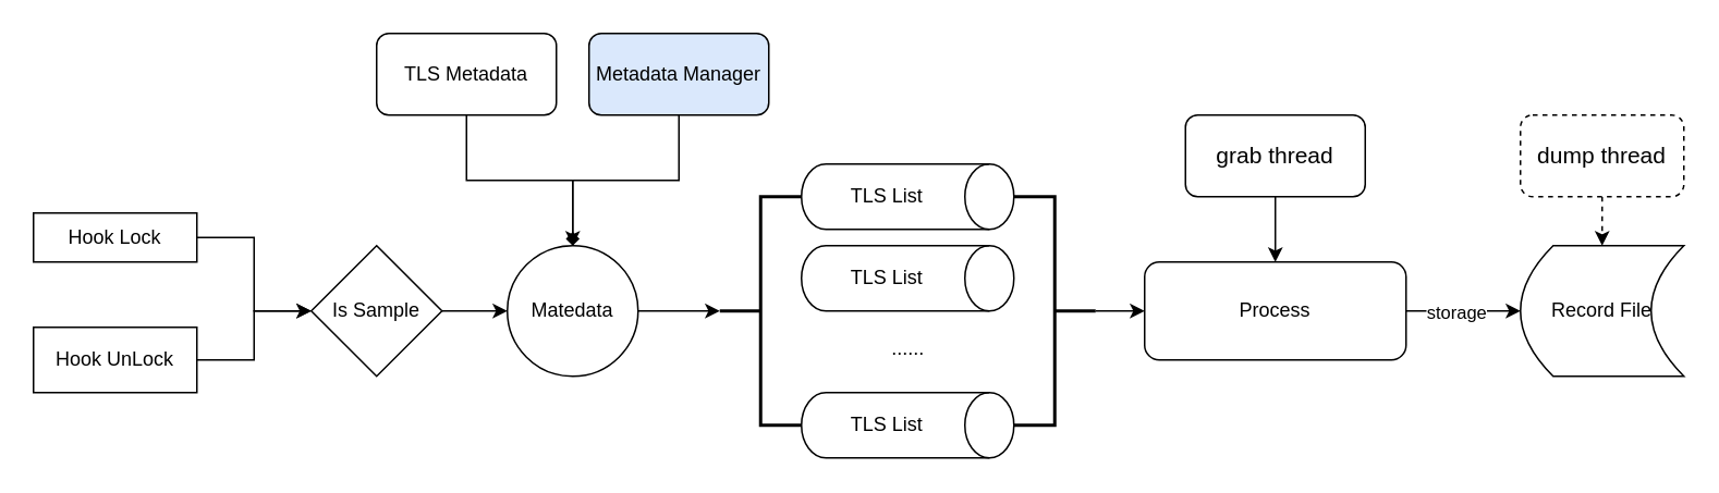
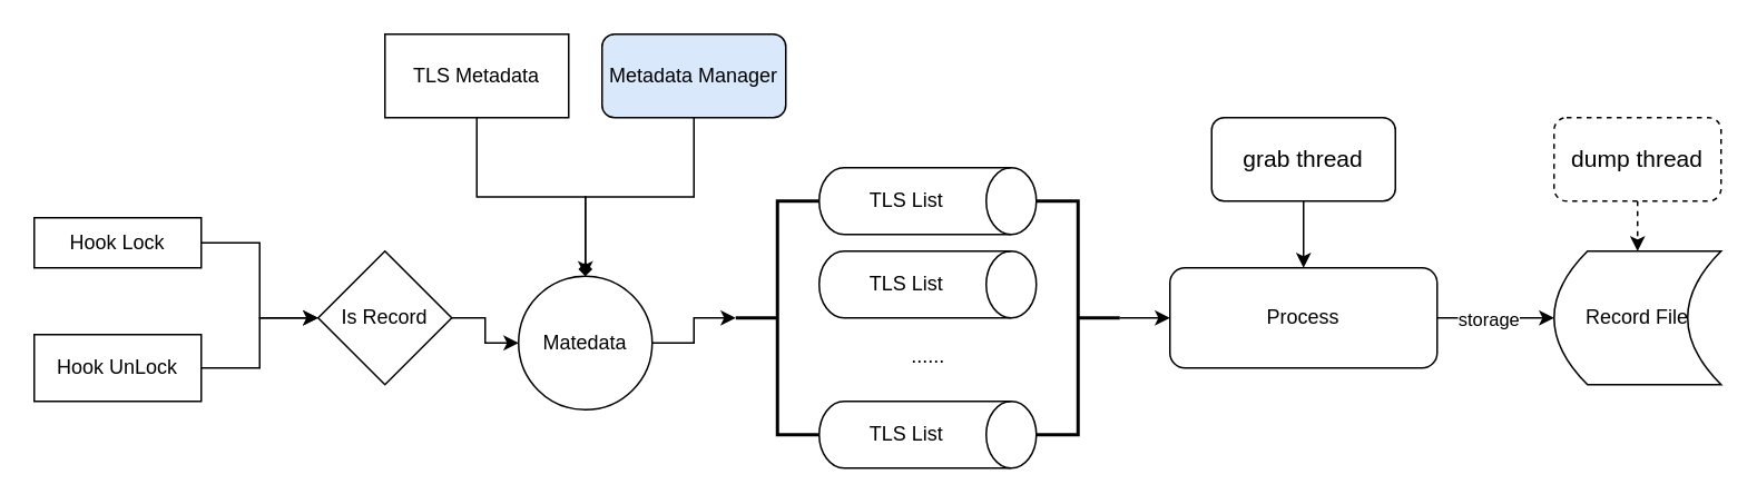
- <mxCell id="11" value="TLS Metadata" style="rounded=1;whiteSpace=wrap;html=1;" vertex="1" parent="1"><mxGeometry x="230" y="20" width="110" height="50" as="geometry" /></mxCell>
+ <mxCell id="11" value="TLS Metadata" style="whiteSpace=wrap;html=1;rounded=0;" vertex="1" parent="1"><mxGeometry x="230" y="20" width="110" height="50" as="geometry" /></mxCell>
- <mxCell id="13" value="Is Sample" style="rhombus;whiteSpace=wrap;html=1;" vertex="1" parent="1"><mxGeometry x="190" y="150" width="80" height="80" as="geometry" /></mxCell>
+ <mxCell id="13" value="Is Record" style="rhombus;whiteSpace=wrap;html=1;" vertex="1" parent="1"><mxGeometry x="190" y="150" width="80" height="80" as="geometry" /></mxCell>
- <mxCell id="9" value="Matedata" style="ellipse;whiteSpace=wrap;html=1;aspect=fixed;" vertex="1" parent="1"><mxGeometry x="310" y="150" width="80" height="80" as="geometry" /></mxCell>
+ <mxCell id="9" value="Matedata" style="ellipse;whiteSpace=wrap;html=1;aspect=fixed;" vertex="1" parent="1"><mxGeometry x="310" y="165" width="80" height="80" as="geometry" /></mxCell>
